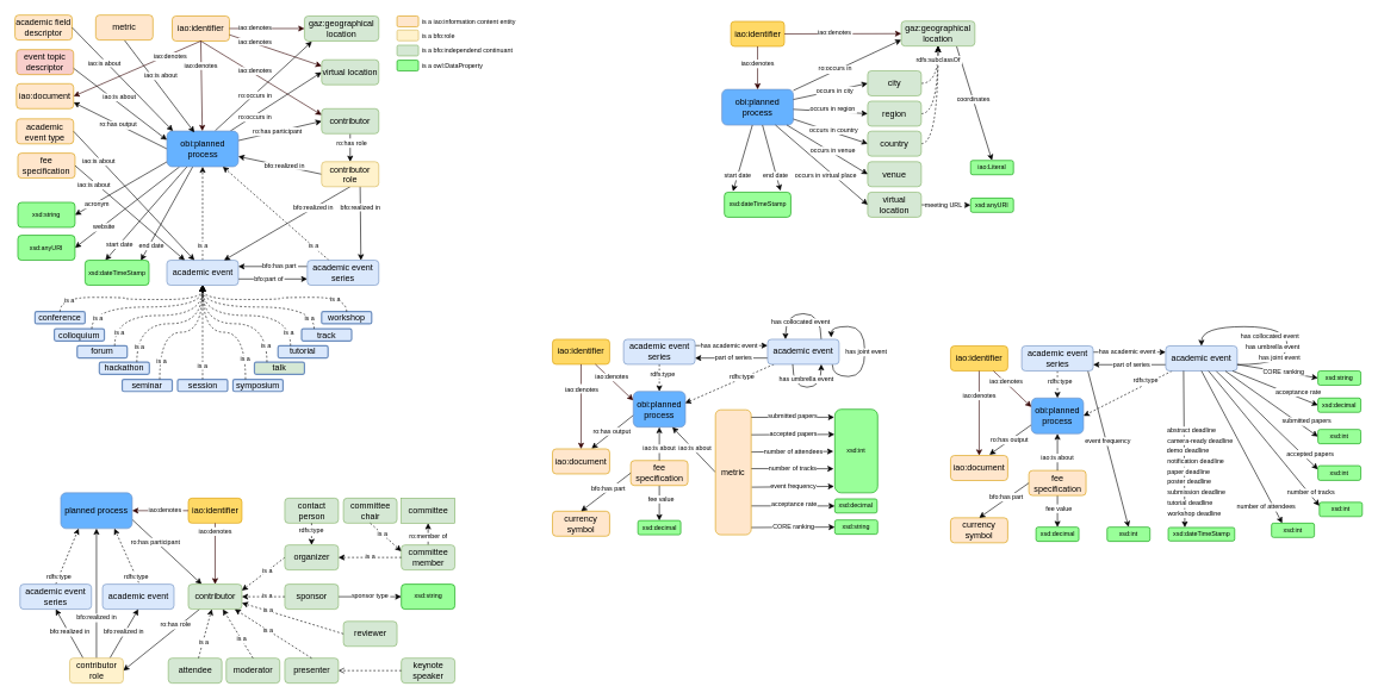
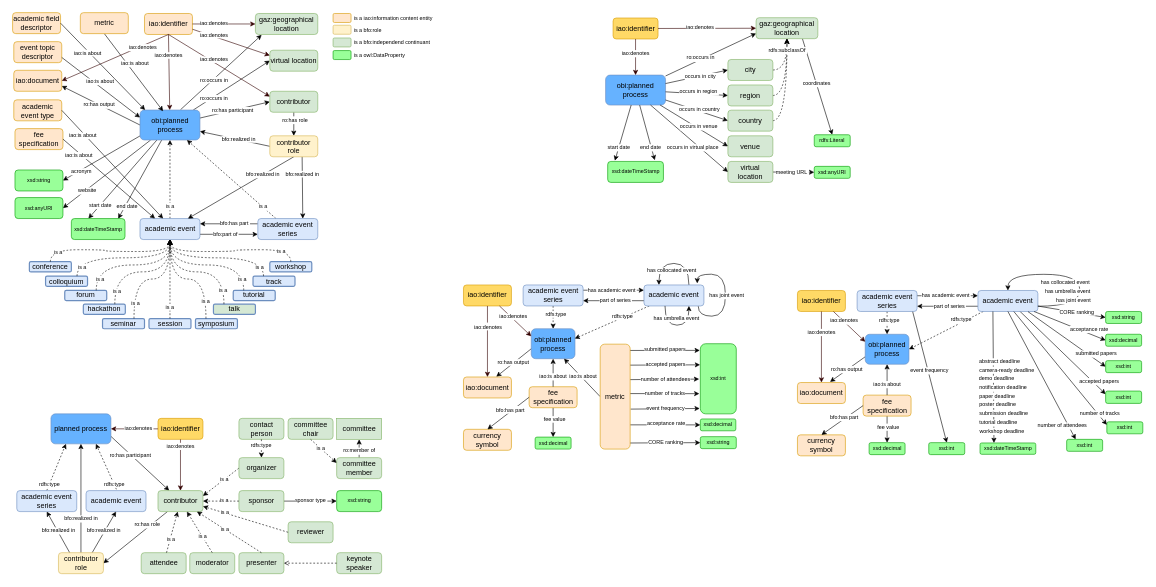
- <mxCell id="42" value="event topic descriptor" style="rounded=1;whiteSpace=wrap;fillColor=#f8cecc;strokeColor=#d79b00;" parent="1" vertex="1"><mxGeometry x="22" y="69" width="80" height="35" as="geometry" /></mxCell>
+ <mxCell id="42" value="event topic descriptor" style="rounded=1;whiteSpace=wrap;fillColor=#ffe6cc;strokeColor=#d79b00;" parent="1" vertex="1"><mxGeometry x="22" y="69" width="80" height="35" as="geometry" /></mxCell>
- <mxCell id="137" value="iao:Literal" style="rounded=1;whiteSpace=wrap;strokeWidth=1;fontSize=9;strokeColor=#009900;fillColor=#99FF99;" parent="1" vertex="1"><mxGeometry x="1357" y="224.23" width="60" height="20" as="geometry" /></mxCell>
+ <mxCell id="137" value="rdfs:Literal" style="rounded=1;whiteSpace=wrap;strokeWidth=1;fontSize=9;strokeColor=#009900;fillColor=#99FF99;" parent="1" vertex="1"><mxGeometry x="1357" y="224.23" width="60" height="20" as="geometry" /></mxCell>
- <mxCell id="100" style="rounded=0;orthogonalLoop=1;jettySize=auto;html=1;entryX=1;entryY=0.5;entryDx=0;entryDy=0;dashed=1;exitX=0;exitY=0.5;exitDx=0;exitDy=0;" parent="1" source="96" target="82" edge="1"><mxGeometry relative="1" as="geometry"><mxPoint x="658" y="780.25" as="targetPoint" /><mxPoint x="727" y="642.25" as="sourcePoint" /><Array as="points" /></mxGeometry></mxCell>
- <mxCell id="101" value="is a" style="edgeLabel;html=1;align=center;verticalAlign=middle;resizable=0;points=[];fontSize=9;" parent="100" vertex="1" connectable="0"><mxGeometry x="-0.302" y="1" relative="1" as="geometry"><mxPoint x="-13" y="-2" as="offset" /></mxGeometry></mxCell>
